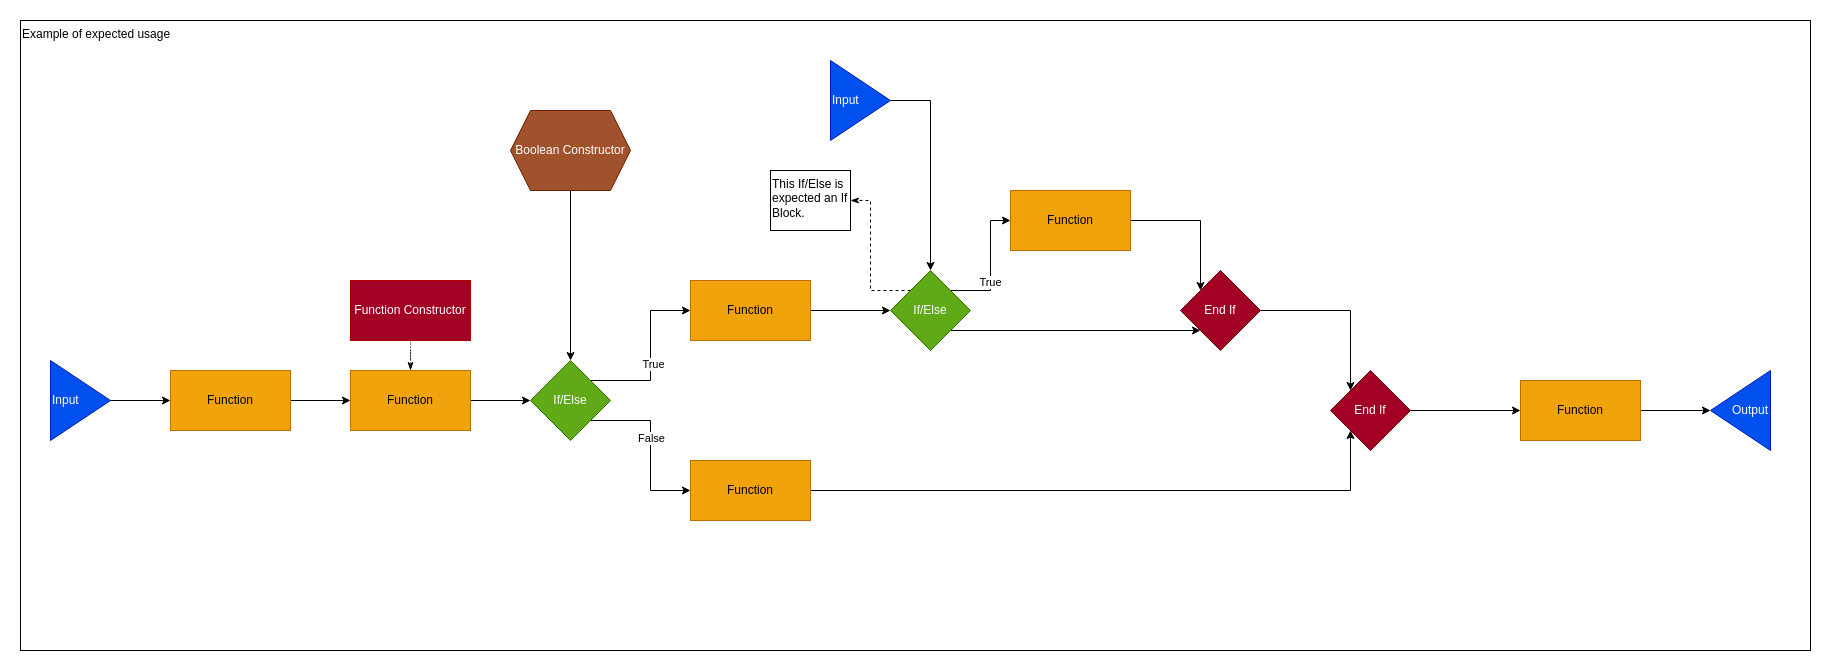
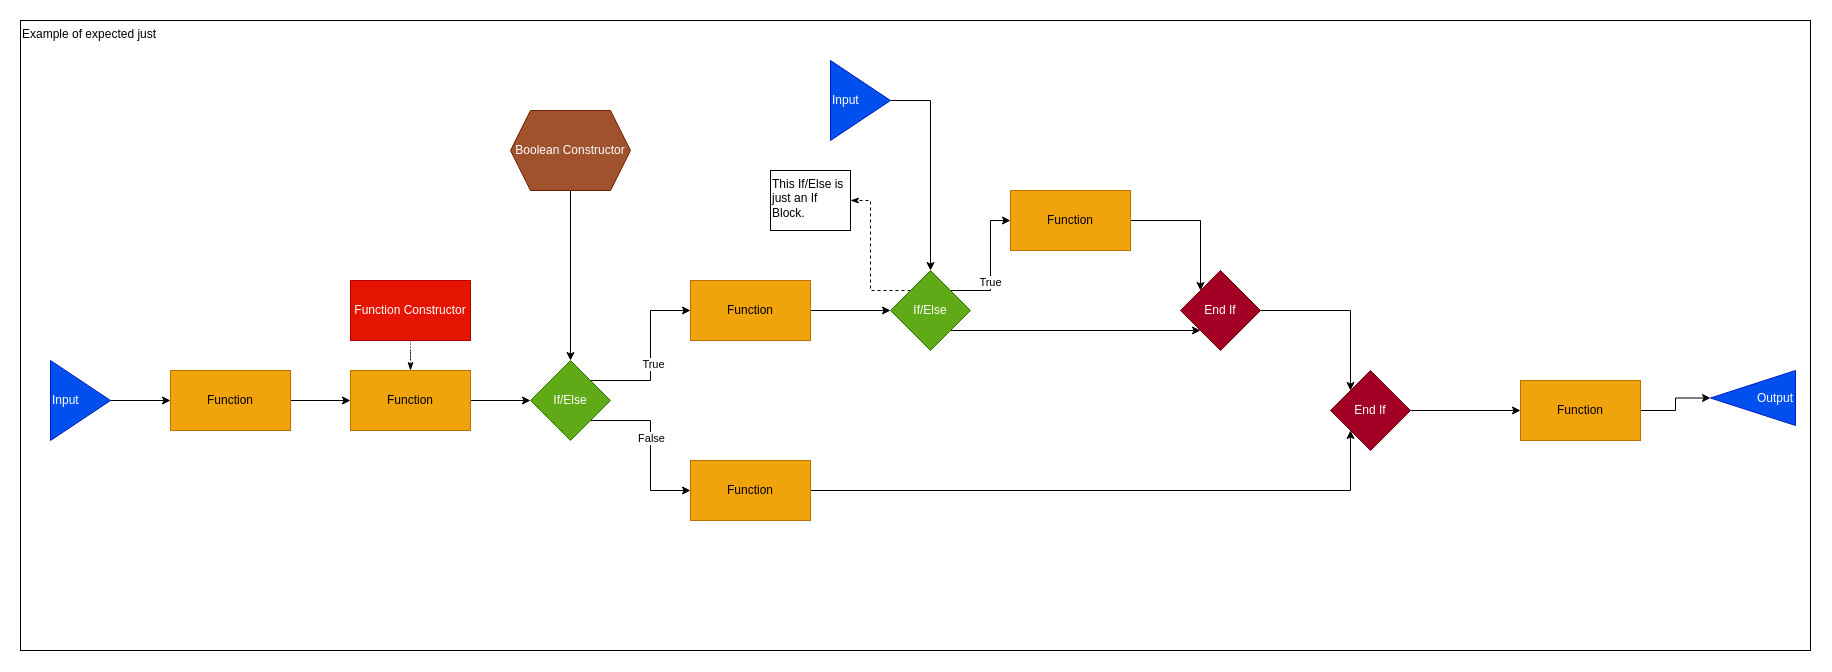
- <mxCell id="2" value="Example of expected usage" style="text;html=1;strokeColor=default;fillColor=none;align=left;verticalAlign=top;whiteSpace=wrap;rounded=0;container=0;" vertex="1" parent="1"><mxGeometry x="20" y="20" width="1790" height="630" as="geometry"><mxRectangle x="-150" y="20" width="190" height="30" as="alternateBounds" /></mxGeometry></mxCell>
+ <mxCell id="2" value="Example of expected just" style="text;html=1;strokeColor=default;fillColor=none;align=left;verticalAlign=top;whiteSpace=wrap;rounded=0;container=0;" vertex="1" parent="1"><mxGeometry x="20" y="20" width="1790" height="630" as="geometry"><mxRectangle x="-150" y="20" width="190" height="30" as="alternateBounds" /></mxGeometry></mxCell>
- <mxCell id="29" value="This If/Else is expected an If Block." style="text;html=1;strokeColor=default;fillColor=none;align=left;verticalAlign=top;whiteSpace=wrap;rounded=0;" vertex="1" parent="1"><mxGeometry x="770" y="170" width="80" height="60" as="geometry" /></mxCell>
+ <mxCell id="29" value="This If/Else is just an If Block." style="text;html=1;strokeColor=default;fillColor=none;align=left;verticalAlign=top;whiteSpace=wrap;rounded=0;" vertex="1" parent="1"><mxGeometry x="770" y="170" width="80" height="60" as="geometry" /></mxCell>
- <mxCell id="8" value="Function Constructor" style="rounded=0;whiteSpace=wrap;html=1;fillColor=#a20025;fontColor=#ffffff;strokeColor=#B20000;" vertex="1" parent="1"><mxGeometry x="350" y="280" width="120" height="60" as="geometry" /></mxCell>
+ <mxCell id="8" value="Function Constructor" style="rounded=0;whiteSpace=wrap;html=1;fillColor=#e51400;fontColor=#ffffff;strokeColor=#B20000;" vertex="1" parent="1"><mxGeometry x="350" y="280" width="120" height="60" as="geometry" /></mxCell>
- <mxCell id="38" value="Output" style="triangle;whiteSpace=wrap;html=1;direction=west;align=right;fillColor=#0050ef;fontColor=#ffffff;strokeColor=#001DBC;" vertex="1" parent="1"><mxGeometry x="1710" y="370" width="60" height="80" as="geometry" /></mxCell>
+ <mxCell id="38" value="Output" style="triangle;whiteSpace=wrap;html=1;direction=west;align=right;fillColor=#0050ef;fontColor=#ffffff;strokeColor=#001DBC;" vertex="1" parent="1"><mxGeometry x="1710" y="370" width="85" height="55" as="geometry" /></mxCell>
